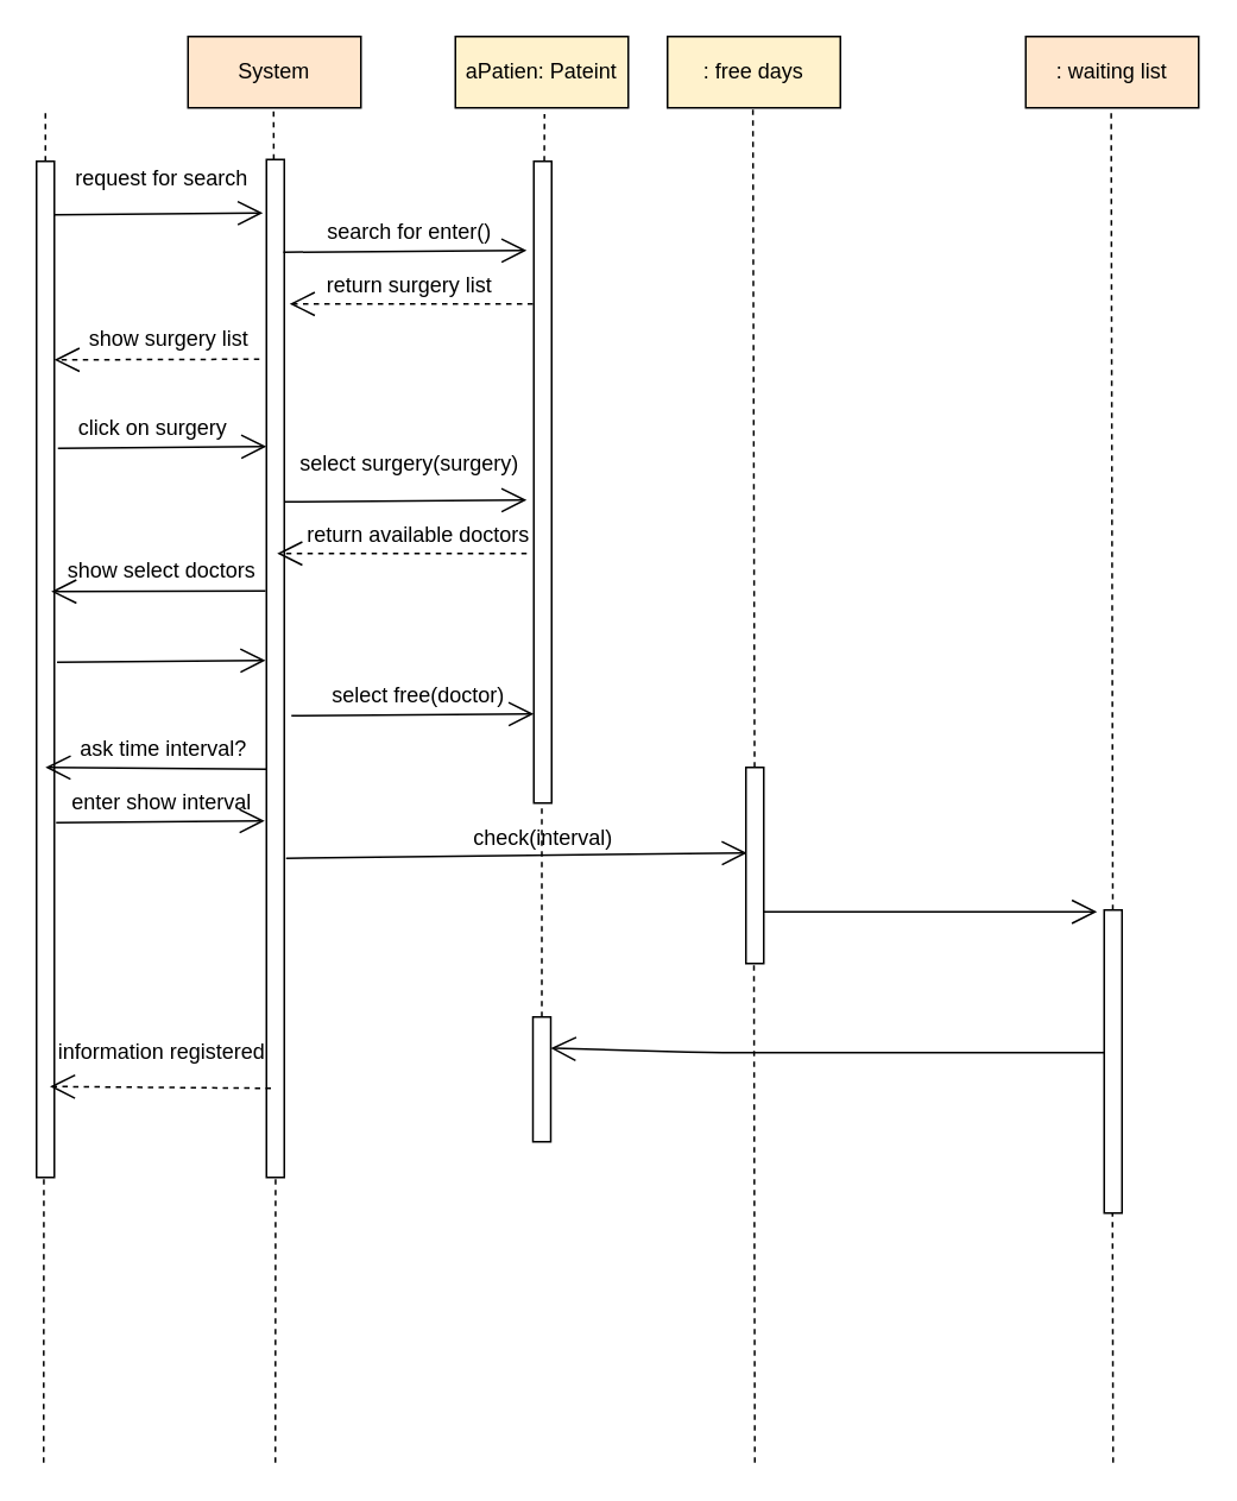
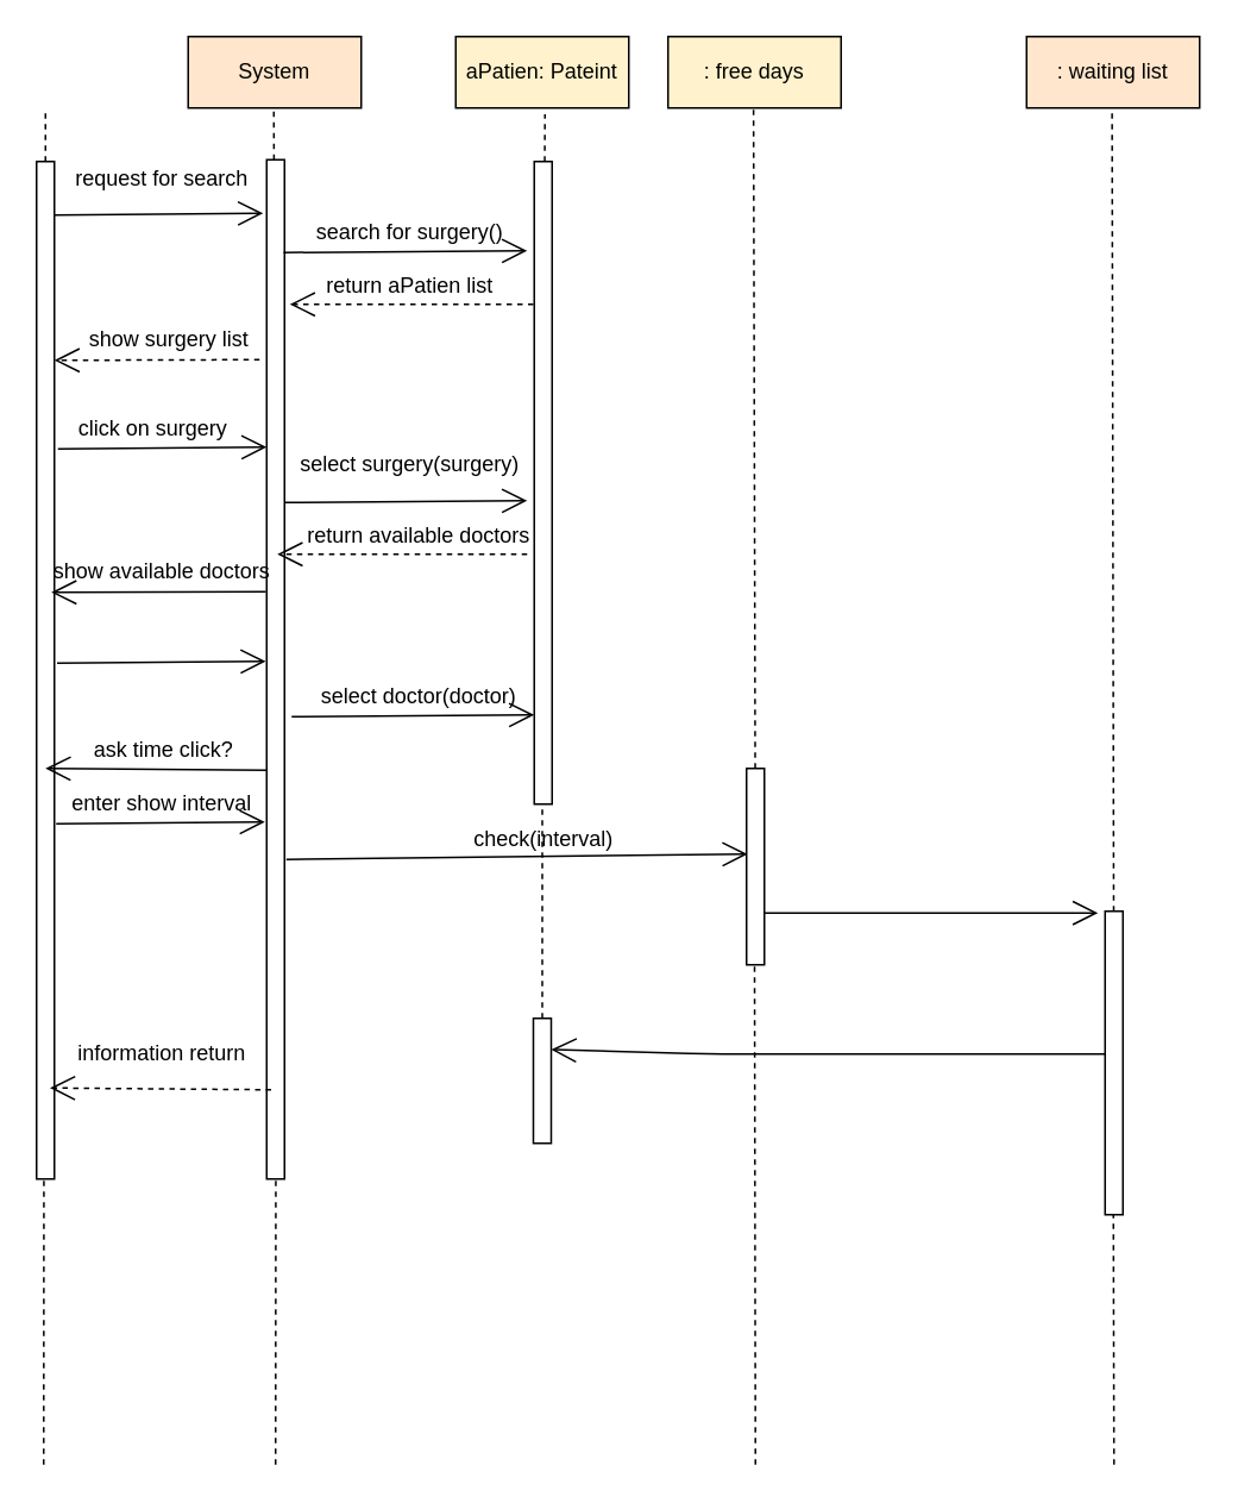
- <mxCell id="13" value="search for enter()" style="text;html=1;align=center;verticalAlign=middle;resizable=0;points=[];;autosize=1;" vertex="1" parent="1"><mxGeometry x="168.5" y="120" width="120" height="20" as="geometry" /></mxCell>
+ <mxCell id="13" value="search for surgery()" style="text;html=1;align=center;verticalAlign=middle;resizable=0;points=[];;autosize=1;" vertex="1" parent="1"><mxGeometry x="168.5" y="120" width="120" height="20" as="geometry" /></mxCell>
- <mxCell id="15" value="return surgery list" style="text;html=1;align=center;verticalAlign=middle;resizable=0;points=[];;autosize=1;" vertex="1" parent="1"><mxGeometry x="173.5" y="150" width="110" height="20" as="geometry" /></mxCell>
+ <mxCell id="15" value="return aPatien list" style="text;html=1;align=center;verticalAlign=middle;resizable=0;points=[];;autosize=1;" vertex="1" parent="1"><mxGeometry x="173.5" y="150" width="110" height="20" as="geometry" /></mxCell>
- <mxCell id="25" value="show select doctors" style="text;html=1;align=center;verticalAlign=middle;resizable=0;points=[];;autosize=1;" vertex="1" parent="1"><mxGeometry x="20" y="310" width="140" height="20" as="geometry" /></mxCell>
+ <mxCell id="25" value="show available doctors" style="text;html=1;align=center;verticalAlign=middle;resizable=0;points=[];;autosize=1;" vertex="1" parent="1"><mxGeometry x="20" y="310" width="140" height="20" as="geometry" /></mxCell>
- <mxCell id="28" value="select free(doctor)" style="text;html=1;align=center;verticalAlign=middle;resizable=0;points=[];;autosize=1;" vertex="1" parent="1"><mxGeometry x="168.5" y="380" width="130" height="20" as="geometry" /></mxCell>
+ <mxCell id="28" value="select doctor(doctor)" style="text;html=1;align=center;verticalAlign=middle;resizable=0;points=[];;autosize=1;" vertex="1" parent="1"><mxGeometry x="168.5" y="380" width="130" height="20" as="geometry" /></mxCell>
- <mxCell id="30" value="ask time interval?" style="text;html=1;align=center;verticalAlign=middle;resizable=0;points=[];;autosize=1;" vertex="1" parent="1"><mxGeometry x="35.5" y="410" width="110" height="20" as="geometry" /></mxCell>
+ <mxCell id="30" value="ask time click?" style="text;html=1;align=center;verticalAlign=middle;resizable=0;points=[];;autosize=1;" vertex="1" parent="1"><mxGeometry x="35.5" y="410" width="110" height="20" as="geometry" /></mxCell>
- <mxCell id="37" value="information registered" style="text;html=1;align=center;verticalAlign=middle;resizable=0;points=[];;autosize=1;" vertex="1" parent="1"><mxGeometry x="25" y="580" width="130" height="20" as="geometry" /></mxCell>
+ <mxCell id="37" value="information return" style="text;html=1;align=center;verticalAlign=middle;resizable=0;points=[];;autosize=1;" vertex="1" parent="1"><mxGeometry x="25" y="580" width="130" height="20" as="geometry" /></mxCell>
